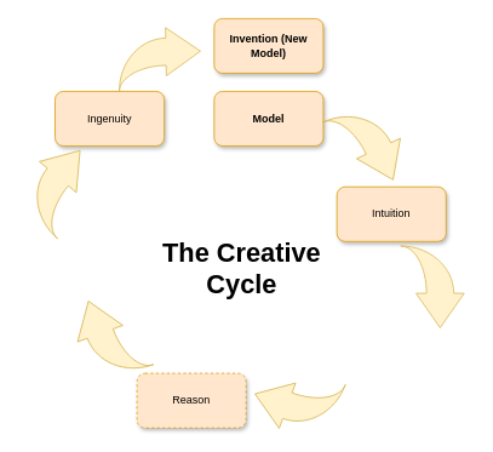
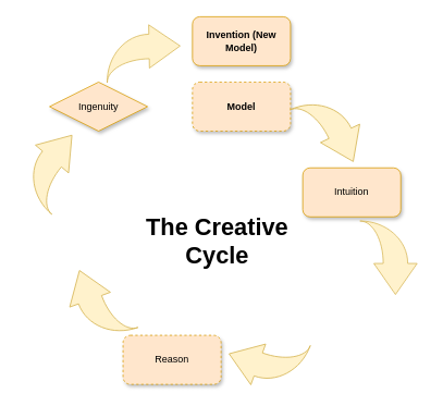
- <mxCell id="6" value="Ingenuity" style="rounded=1;whiteSpace=wrap;html=1;shadow=1;strokeColor=#d79b00;fillColor=#ffe6cc;align=center;" parent="1" vertex="1"><mxGeometry x="60" y="100" width="120" height="60" as="geometry" /></mxCell>
+ <mxCell id="6" value="Ingenuity" style="rhombus;whiteSpace=wrap;html=1;shadow=1;strokeColor=#d79b00;fillColor=#ffe6cc;align=center;" parent="1" vertex="1"><mxGeometry x="60" y="100" width="120" height="60" as="geometry" /></mxCell>
- <mxCell id="3" value="&lt;b&gt;Model&lt;/b&gt;" style="rounded=1;whiteSpace=wrap;html=1;shadow=1;strokeColor=#d79b00;fillColor=#ffe6cc;align=center;" parent="1" vertex="1"><mxGeometry x="235" y="100" width="120" height="60" as="geometry" /></mxCell>
+ <mxCell id="3" value="&lt;b&gt;Model&lt;/b&gt;" style="rounded=1;whiteSpace=wrap;html=1;shadow=1;strokeColor=#d79b00;fillColor=#ffe6cc;align=center;dashed=1;" parent="1" vertex="1"><mxGeometry x="235" y="100" width="120" height="60" as="geometry" /></mxCell>
